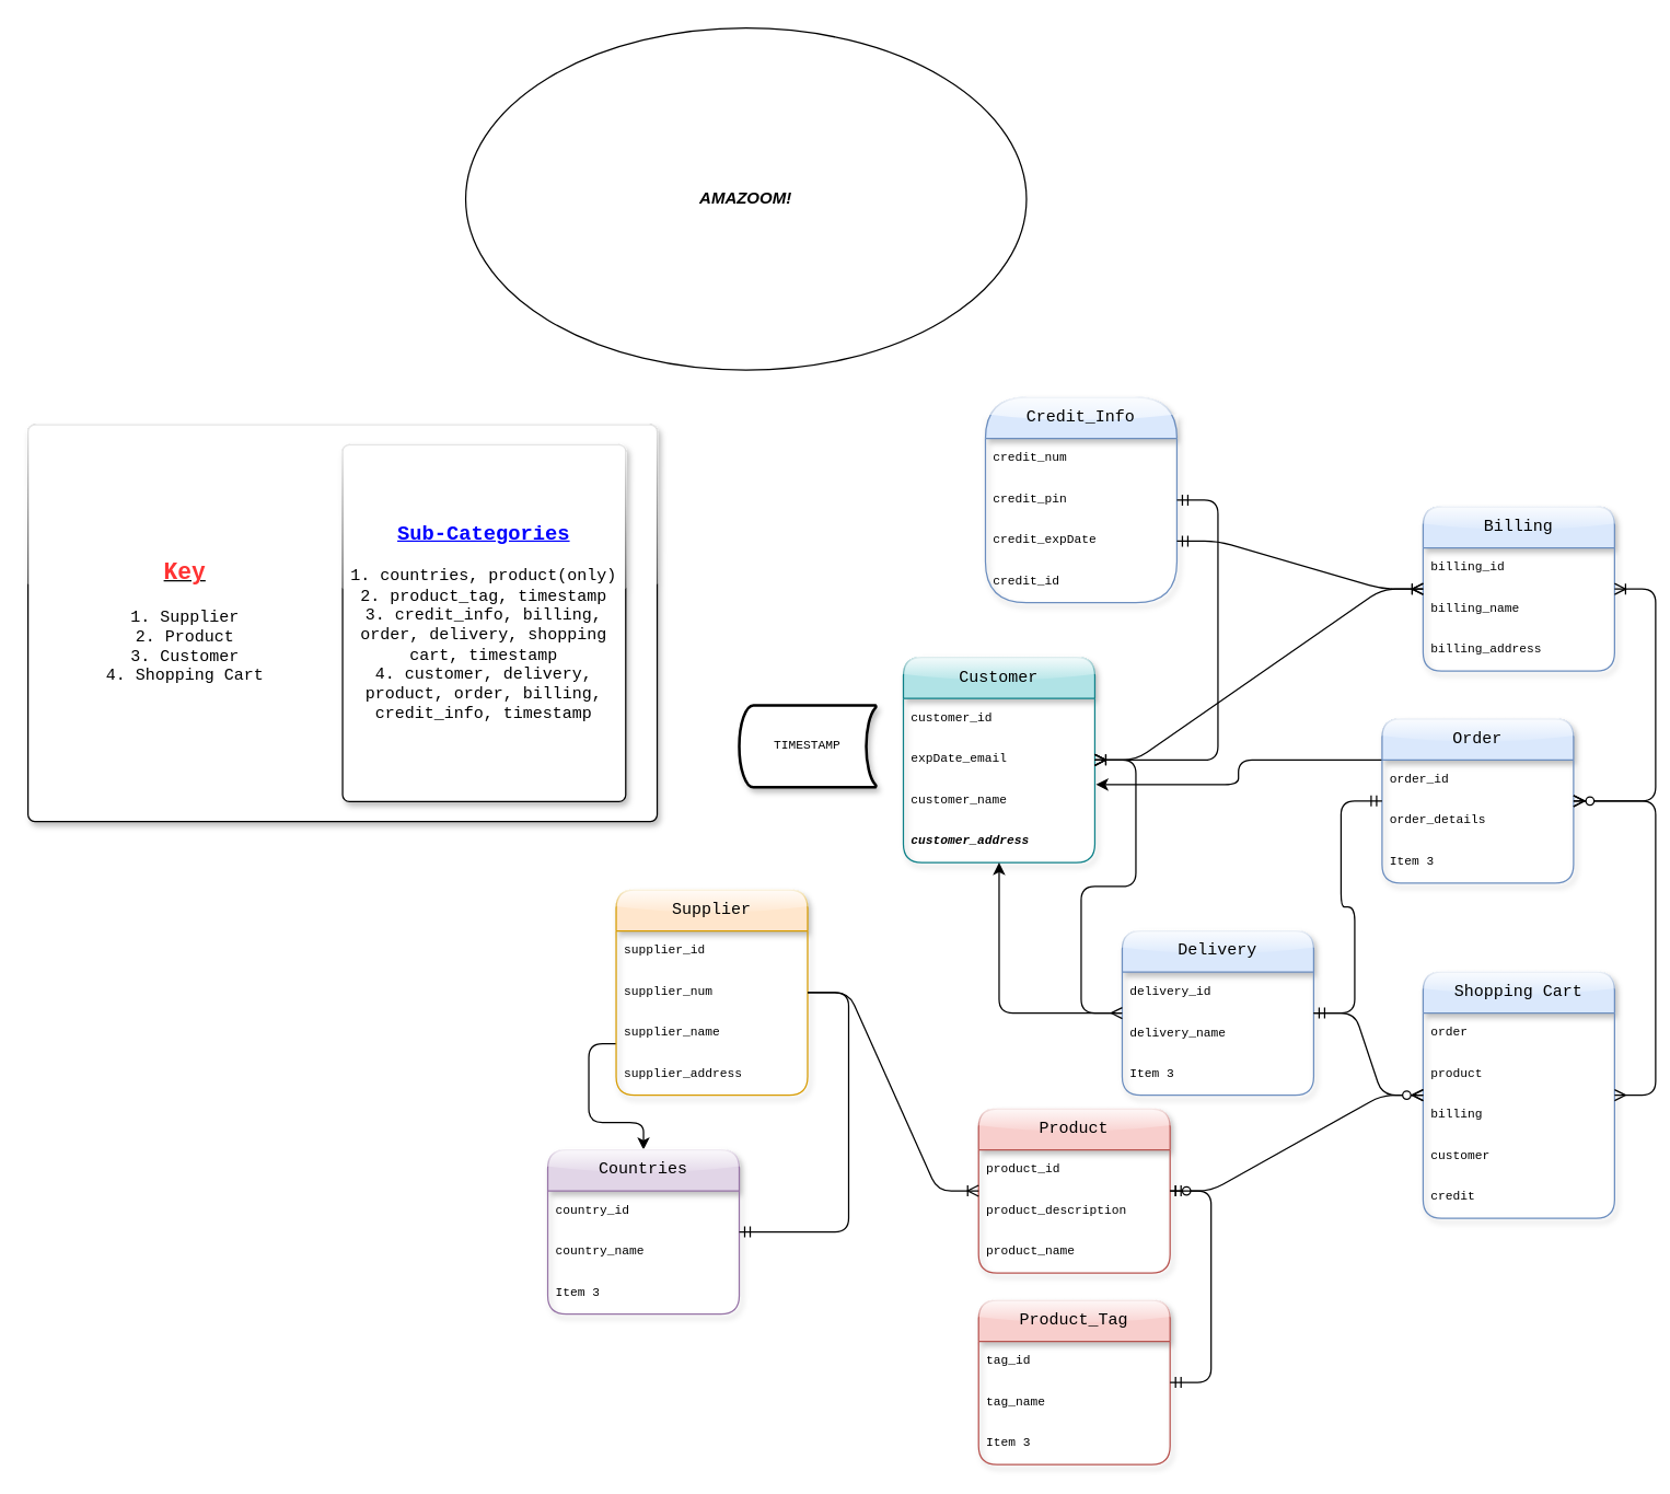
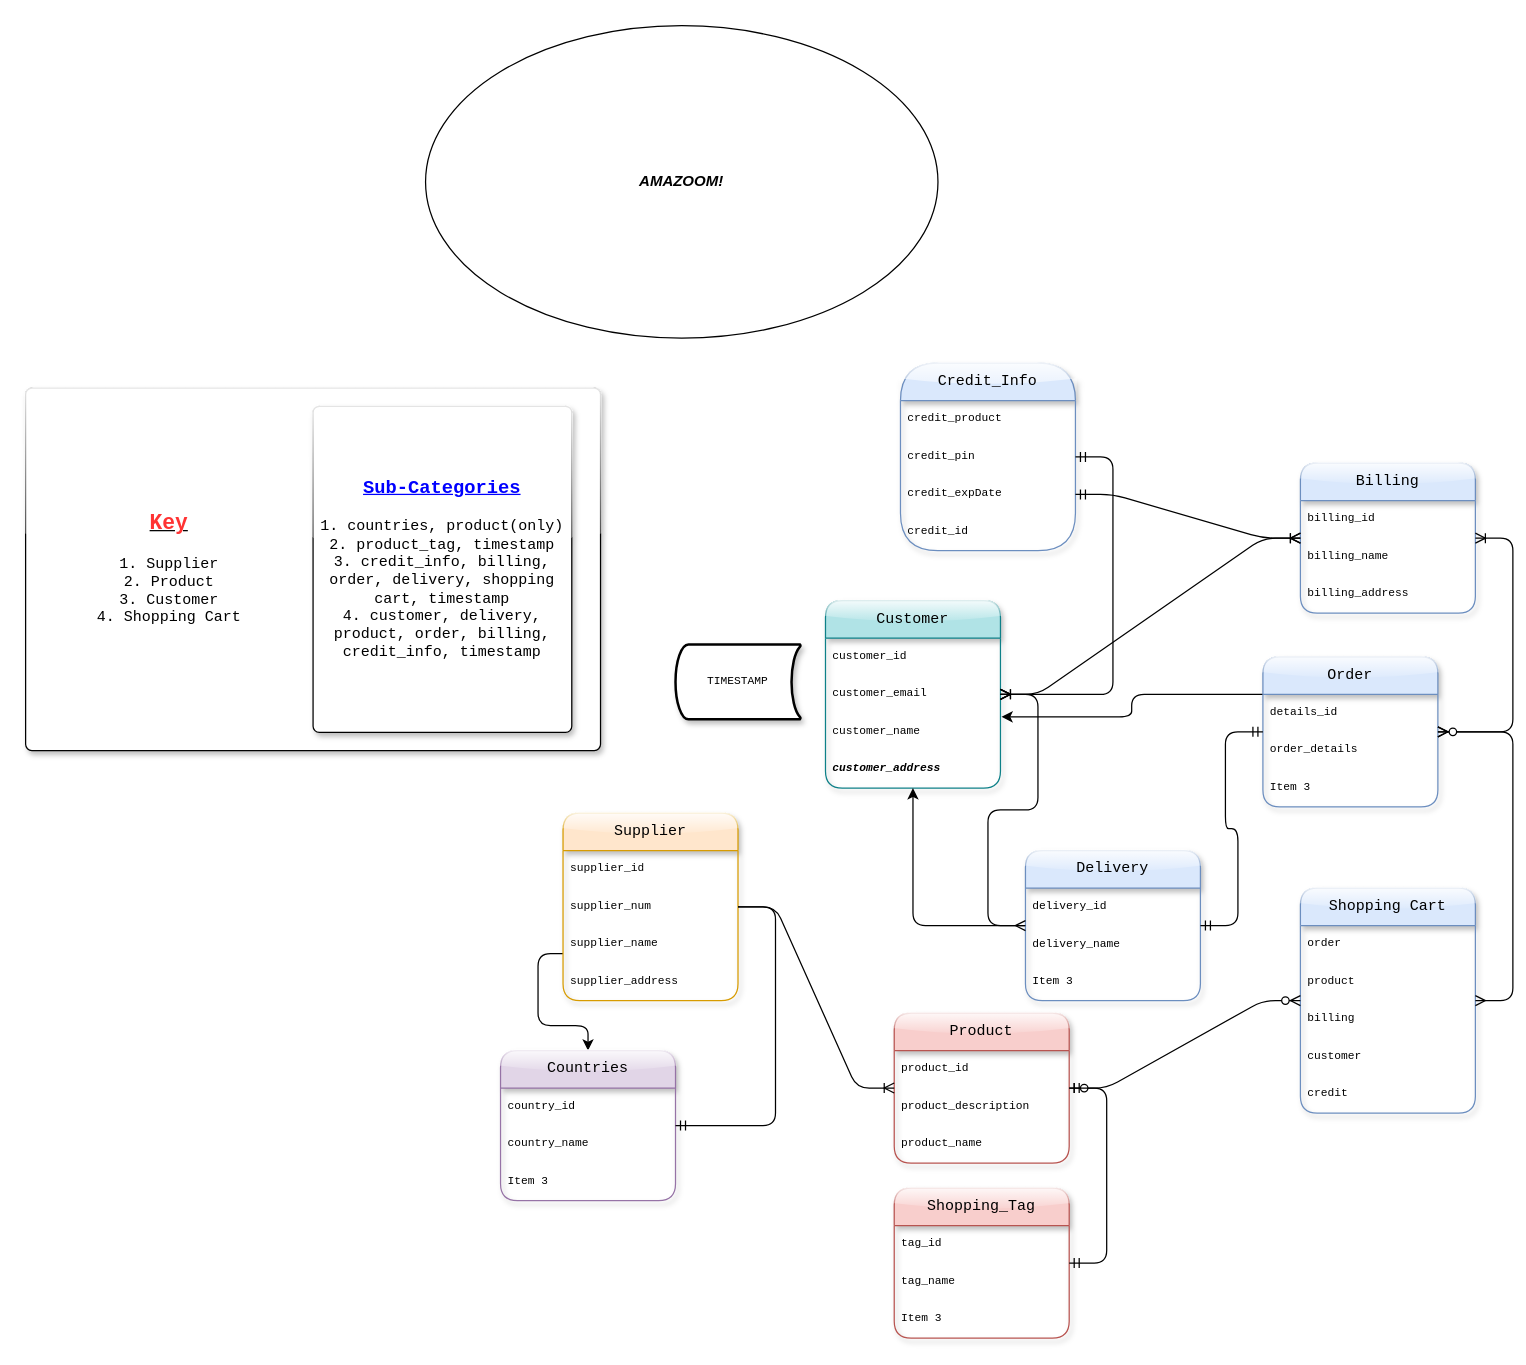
- <mxCell id="55" value="credit_num" style="text;strokeColor=none;fillColor=none;align=left;verticalAlign=middle;spacingLeft=4;spacingRight=4;overflow=hidden;points=[[0,0.5],[1,0.5]];portConstraint=eastwest;rotatable=0;whiteSpace=wrap;html=1;fontSize=9;fontFamily=Courier New;rounded=1;" parent="54" vertex="1"><mxGeometry y="30" width="140" height="30" as="geometry" /></mxCell>
+ <mxCell id="55" value="credit_product" style="text;strokeColor=none;fillColor=none;align=left;verticalAlign=middle;spacingLeft=4;spacingRight=4;overflow=hidden;points=[[0,0.5],[1,0.5]];portConstraint=eastwest;rotatable=0;whiteSpace=wrap;html=1;fontSize=9;fontFamily=Courier New;rounded=1;" parent="54" vertex="1"><mxGeometry y="30" width="140" height="30" as="geometry" /></mxCell>
- <mxCell id="15" value="expDate_email" style="text;strokeColor=none;fillColor=none;align=left;verticalAlign=middle;spacingLeft=4;spacingRight=4;overflow=hidden;points=[[0,0.5],[1,0.5]];portConstraint=eastwest;rotatable=0;whiteSpace=wrap;html=1;fontSize=9;fontFamily=Courier New;rounded=1;" parent="13" vertex="1"><mxGeometry y="60" width="140" height="30" as="geometry" /></mxCell>
+ <mxCell id="15" value="customer_email" style="text;strokeColor=none;fillColor=none;align=left;verticalAlign=middle;spacingLeft=4;spacingRight=4;overflow=hidden;points=[[0,0.5],[1,0.5]];portConstraint=eastwest;rotatable=0;whiteSpace=wrap;html=1;fontSize=9;fontFamily=Courier New;rounded=1;" parent="13" vertex="1"><mxGeometry y="60" width="140" height="30" as="geometry" /></mxCell>
- <mxCell id="4" value="order_id" style="text;strokeColor=none;fillColor=none;align=left;verticalAlign=middle;spacingLeft=4;spacingRight=4;overflow=hidden;points=[[0,0.5],[1,0.5]];portConstraint=eastwest;rotatable=0;whiteSpace=wrap;html=1;fontSize=9;rounded=1;fontFamily=Courier New;" parent="3" vertex="1"><mxGeometry y="30" width="140" height="30" as="geometry" /></mxCell>
+ <mxCell id="4" value="details_id" style="text;strokeColor=none;fillColor=none;align=left;verticalAlign=middle;spacingLeft=4;spacingRight=4;overflow=hidden;points=[[0,0.5],[1,0.5]];portConstraint=eastwest;rotatable=0;whiteSpace=wrap;html=1;fontSize=9;rounded=1;fontFamily=Courier New;" parent="3" vertex="1"><mxGeometry y="30" width="140" height="30" as="geometry" /></mxCell>
- <mxCell id="40" value="" style="edgeStyle=entityRelationEdgeStyle;fontSize=12;html=1;endArrow=ERmany;rounded=1;" parent="1" source="36" target="23" edge="1"><mxGeometry width="100" height="100" relative="1" as="geometry"><mxPoint x="940" y="760" as="sourcePoint" /><mxPoint x="1040" y="660" as="targetPoint" /></mxGeometry></mxCell>
- <mxCell id="50" value="&lt;font style=&quot;font-size: 12px;&quot;&gt;Product_Tag&lt;/font&gt;" style="swimlane;fontStyle=0;childLayout=stackLayout;horizontal=1;startSize=30;horizontalStack=0;resizeParent=1;resizeParentMax=0;resizeLast=0;collapsible=1;marginBottom=0;whiteSpace=wrap;html=1;labelBackgroundColor=none;fontFamily=Courier New;fontSize=9;fillColor=#f8cecc;strokeColor=#b85450;rounded=1;shadow=1;glass=1;" parent="1" vertex="1"><mxGeometry x="715" y="950" width="140" height="120" as="geometry" /></mxCell>
+ <mxCell id="50" value="&lt;font style=&quot;font-size: 12px;&quot;&gt;Shopping_Tag&lt;/font&gt;" style="swimlane;fontStyle=0;childLayout=stackLayout;horizontal=1;startSize=30;horizontalStack=0;resizeParent=1;resizeParentMax=0;resizeLast=0;collapsible=1;marginBottom=0;whiteSpace=wrap;html=1;labelBackgroundColor=none;fontFamily=Courier New;fontSize=9;fillColor=#f8cecc;strokeColor=#b85450;rounded=1;shadow=1;glass=1;" parent="1" vertex="1"><mxGeometry x="715" y="950" width="140" height="120" as="geometry" /></mxCell>
